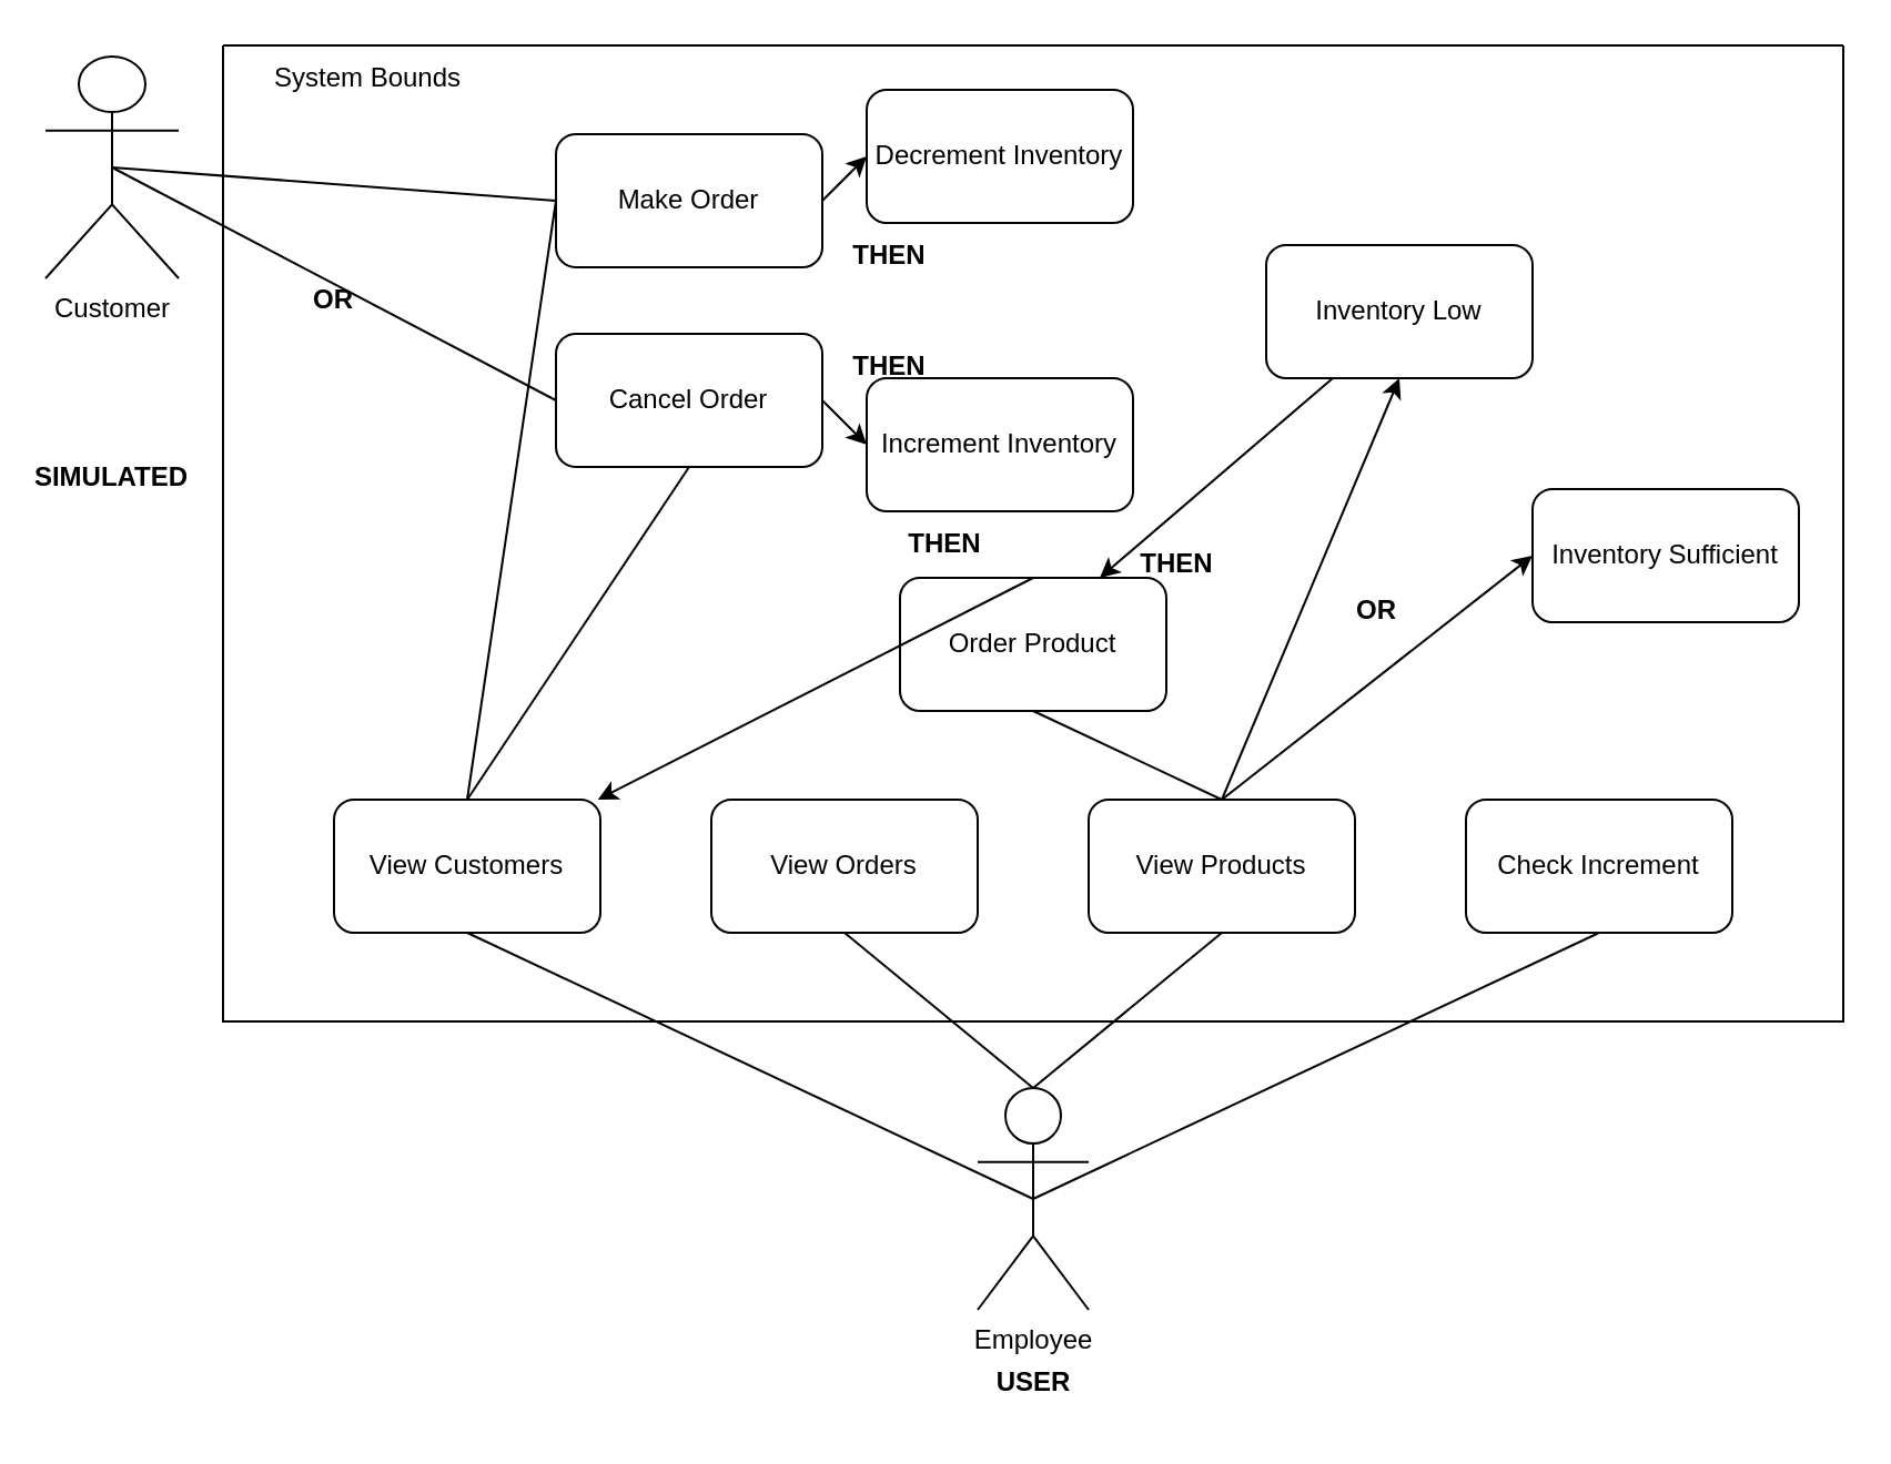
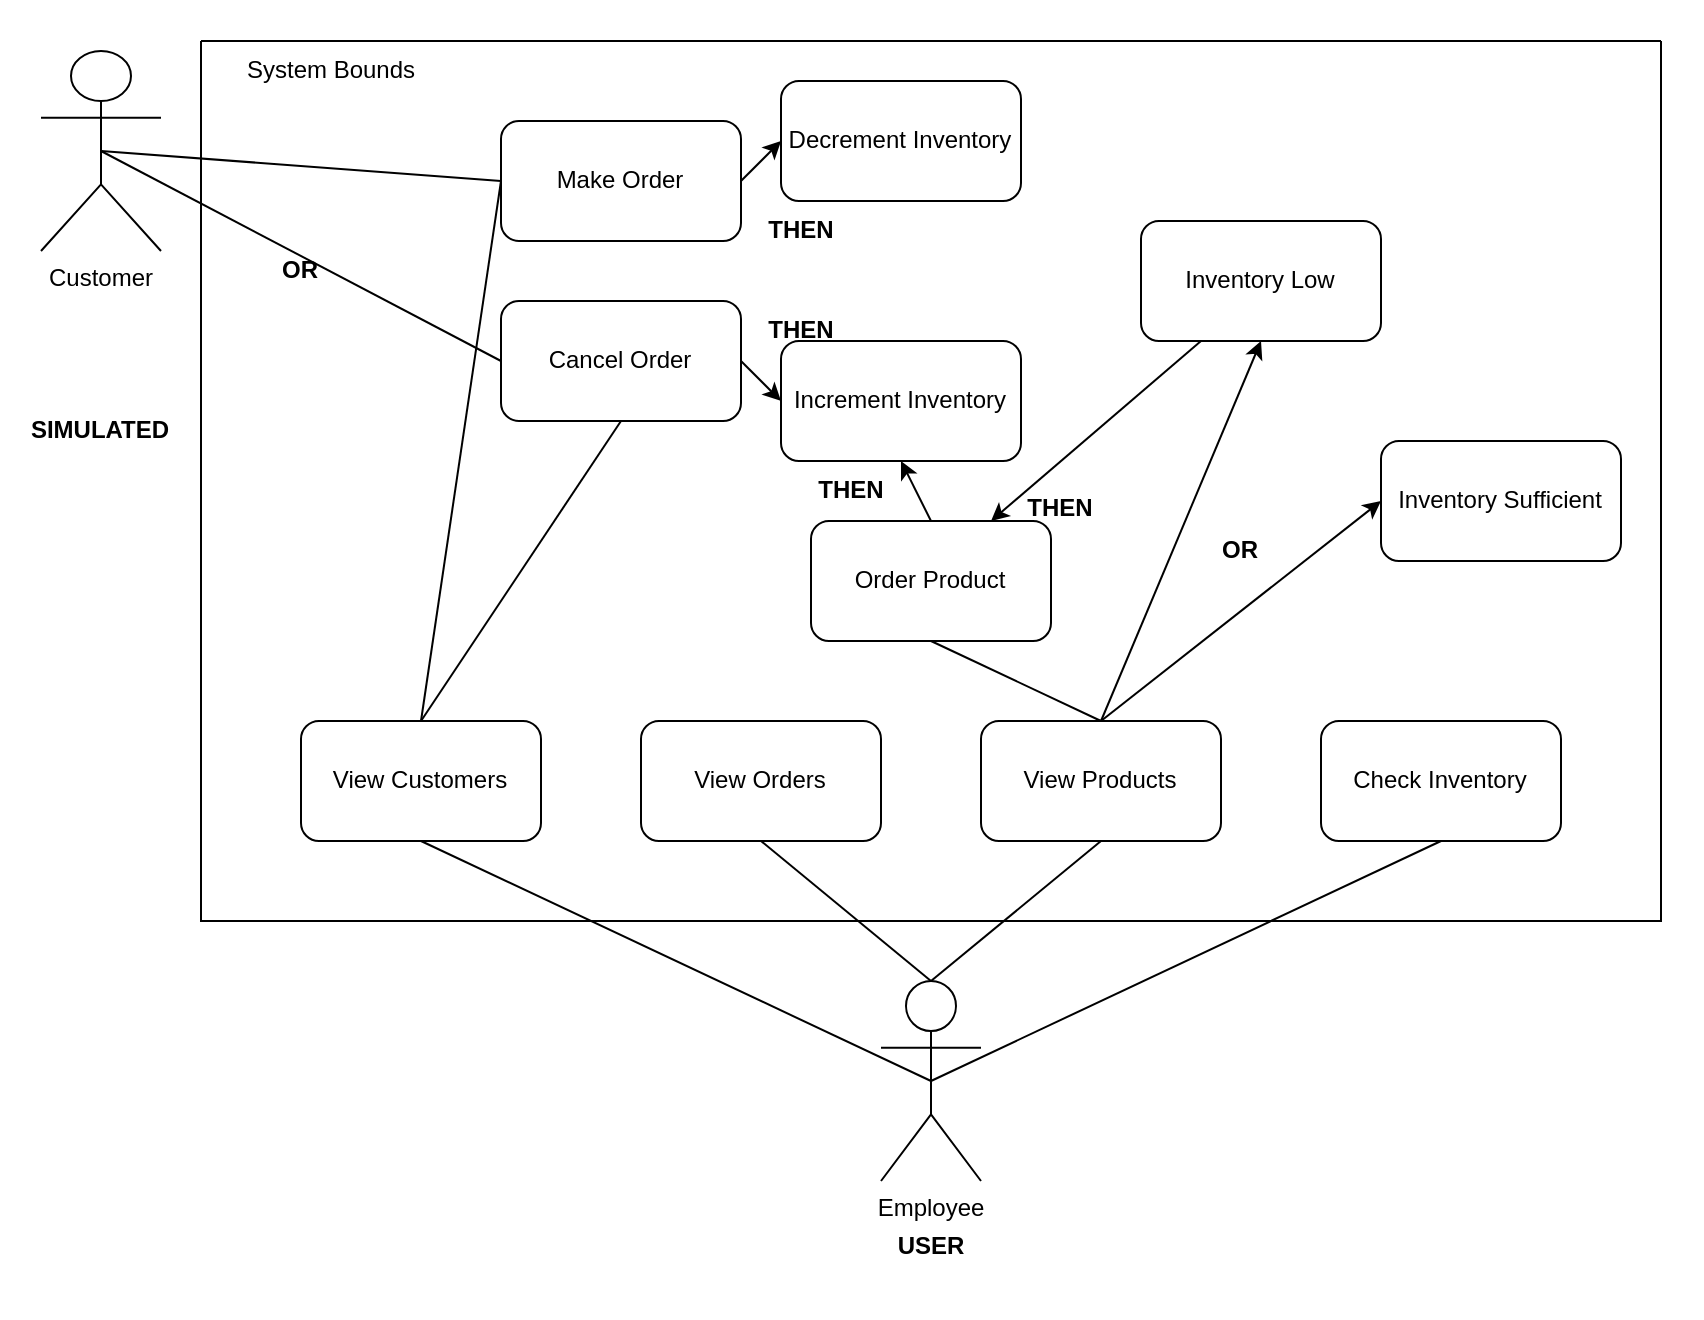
- <mxCell id="28" value="" style="endArrow=classic;html=1;rounded=0;exitX=0.5;exitY=0;exitDx=0;exitDy=0;" edge="1" parent="2" source="10" target="12"><mxGeometry width="50" height="50" relative="1" as="geometry"><mxPoint x="240" y="289" as="sourcePoint" /><mxPoint x="290" y="239" as="targetPoint" /></mxGeometry></mxCell>
+ <mxCell id="28" value="" style="endArrow=classic;html=1;rounded=0;entryX=0.5;entryY=1;entryDx=0;entryDy=0;exitX=0.5;exitY=0;exitDx=0;exitDy=0;" edge="1" parent="2" source="10" target="7"><mxGeometry width="50" height="50" relative="1" as="geometry"><mxPoint x="240" y="289" as="sourcePoint" /><mxPoint x="290" y="239" as="targetPoint" /></mxGeometry></mxCell>
- <mxCell id="5" value="Check Increment" style="rounded=1;whiteSpace=wrap;html=1;" parent="2" vertex="1"><mxGeometry x="560" y="340" width="120" height="60" as="geometry" /></mxCell>
+ <mxCell id="5" value="Check Inventory" style="rounded=1;whiteSpace=wrap;html=1;" parent="2" vertex="1"><mxGeometry x="560" y="340" width="120" height="60" as="geometry" /></mxCell>
